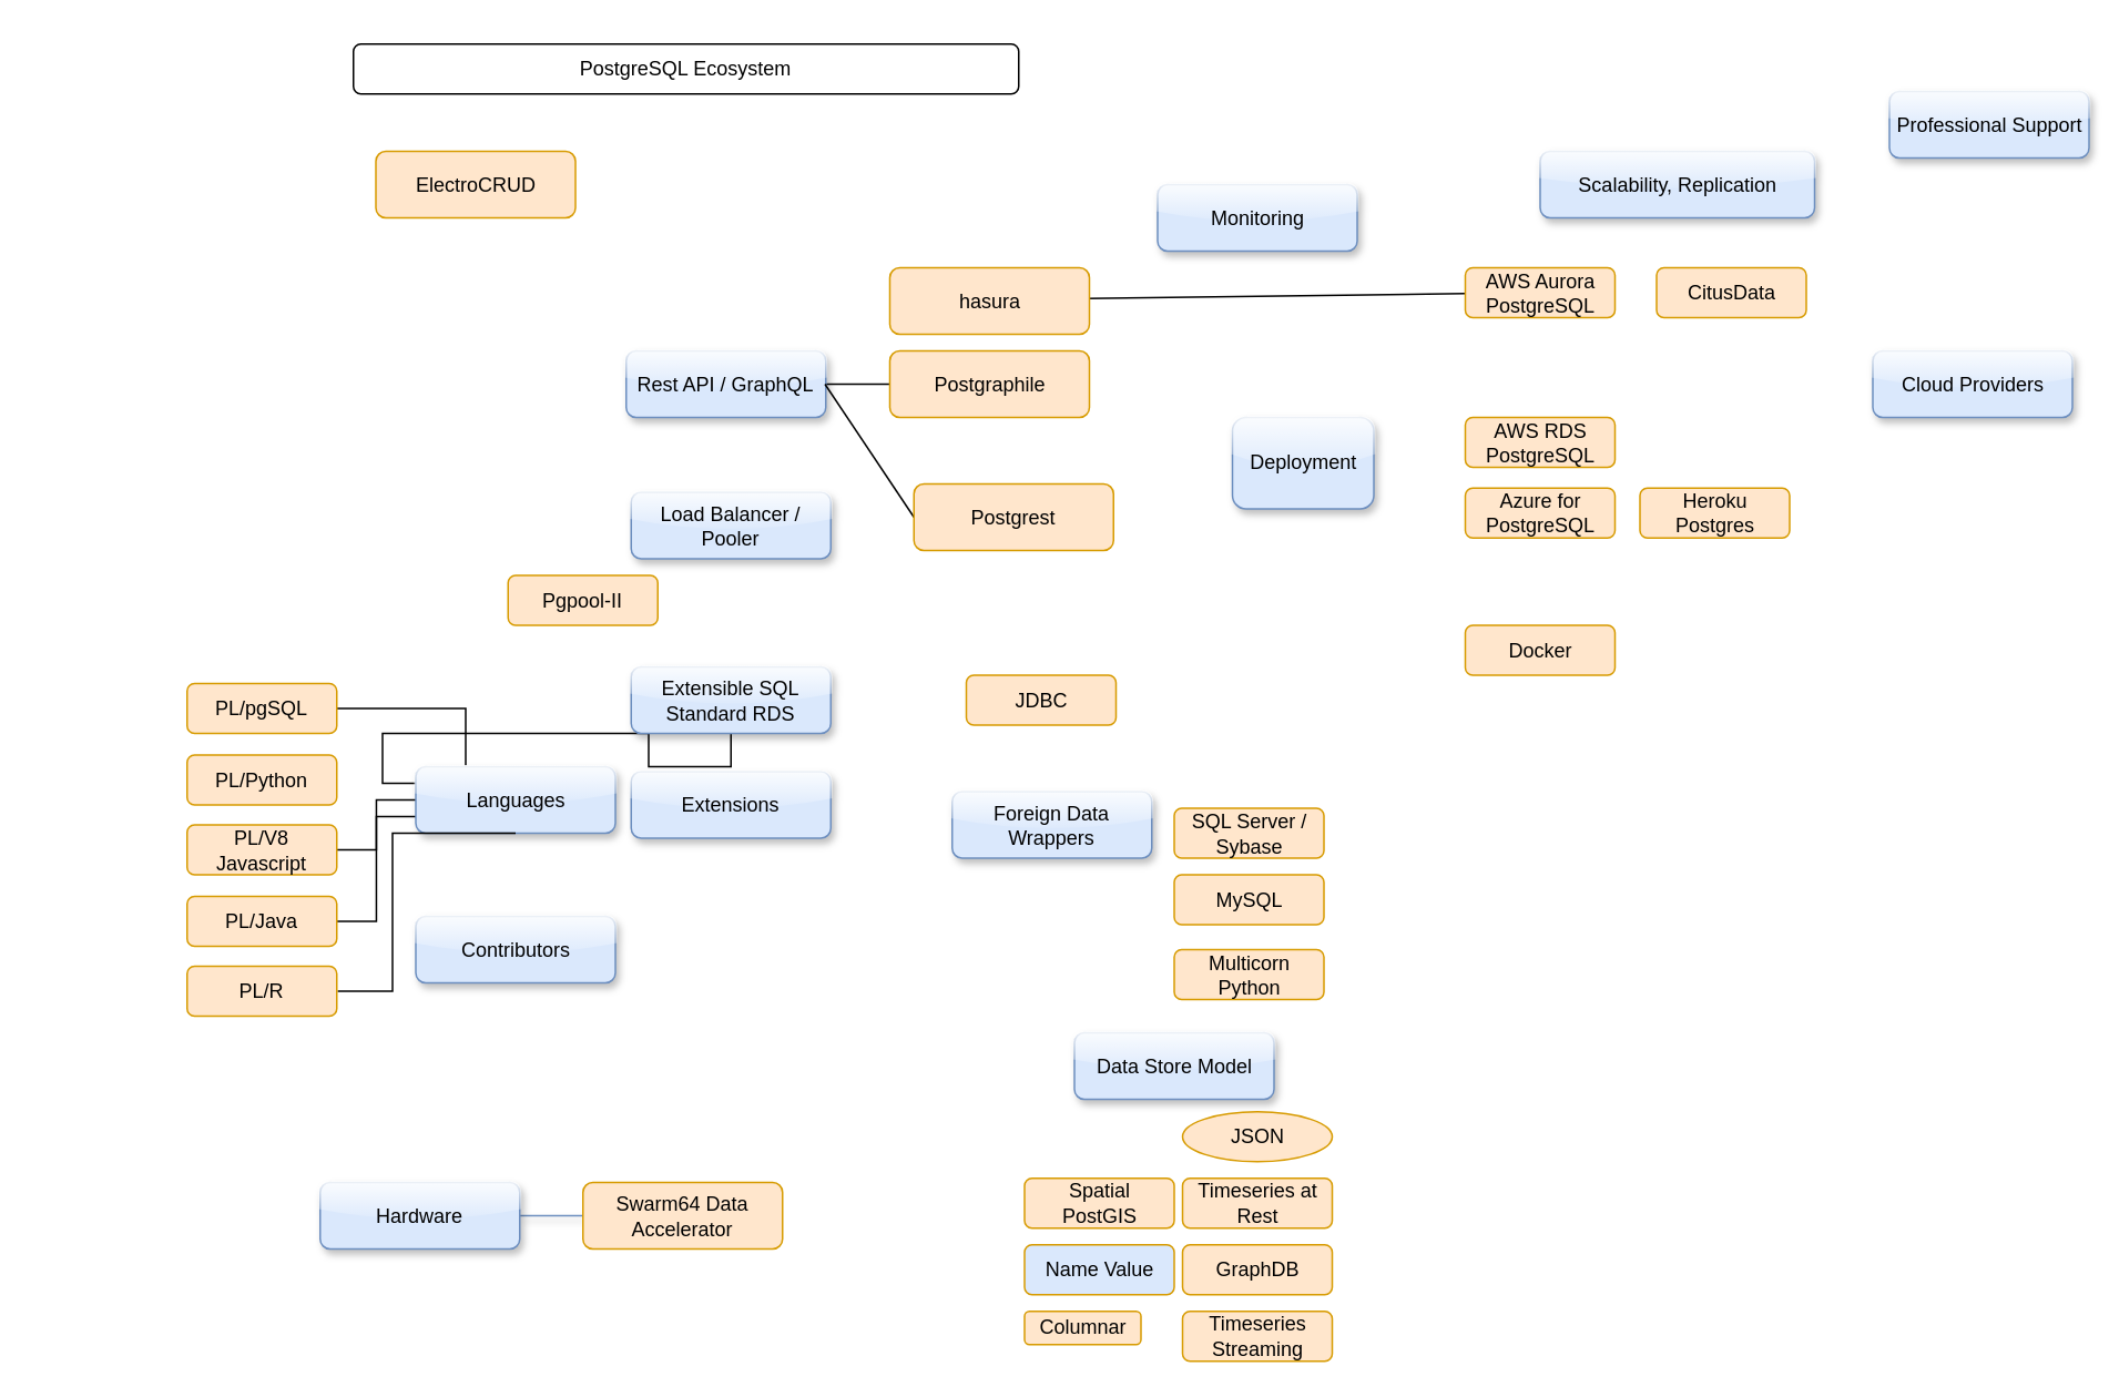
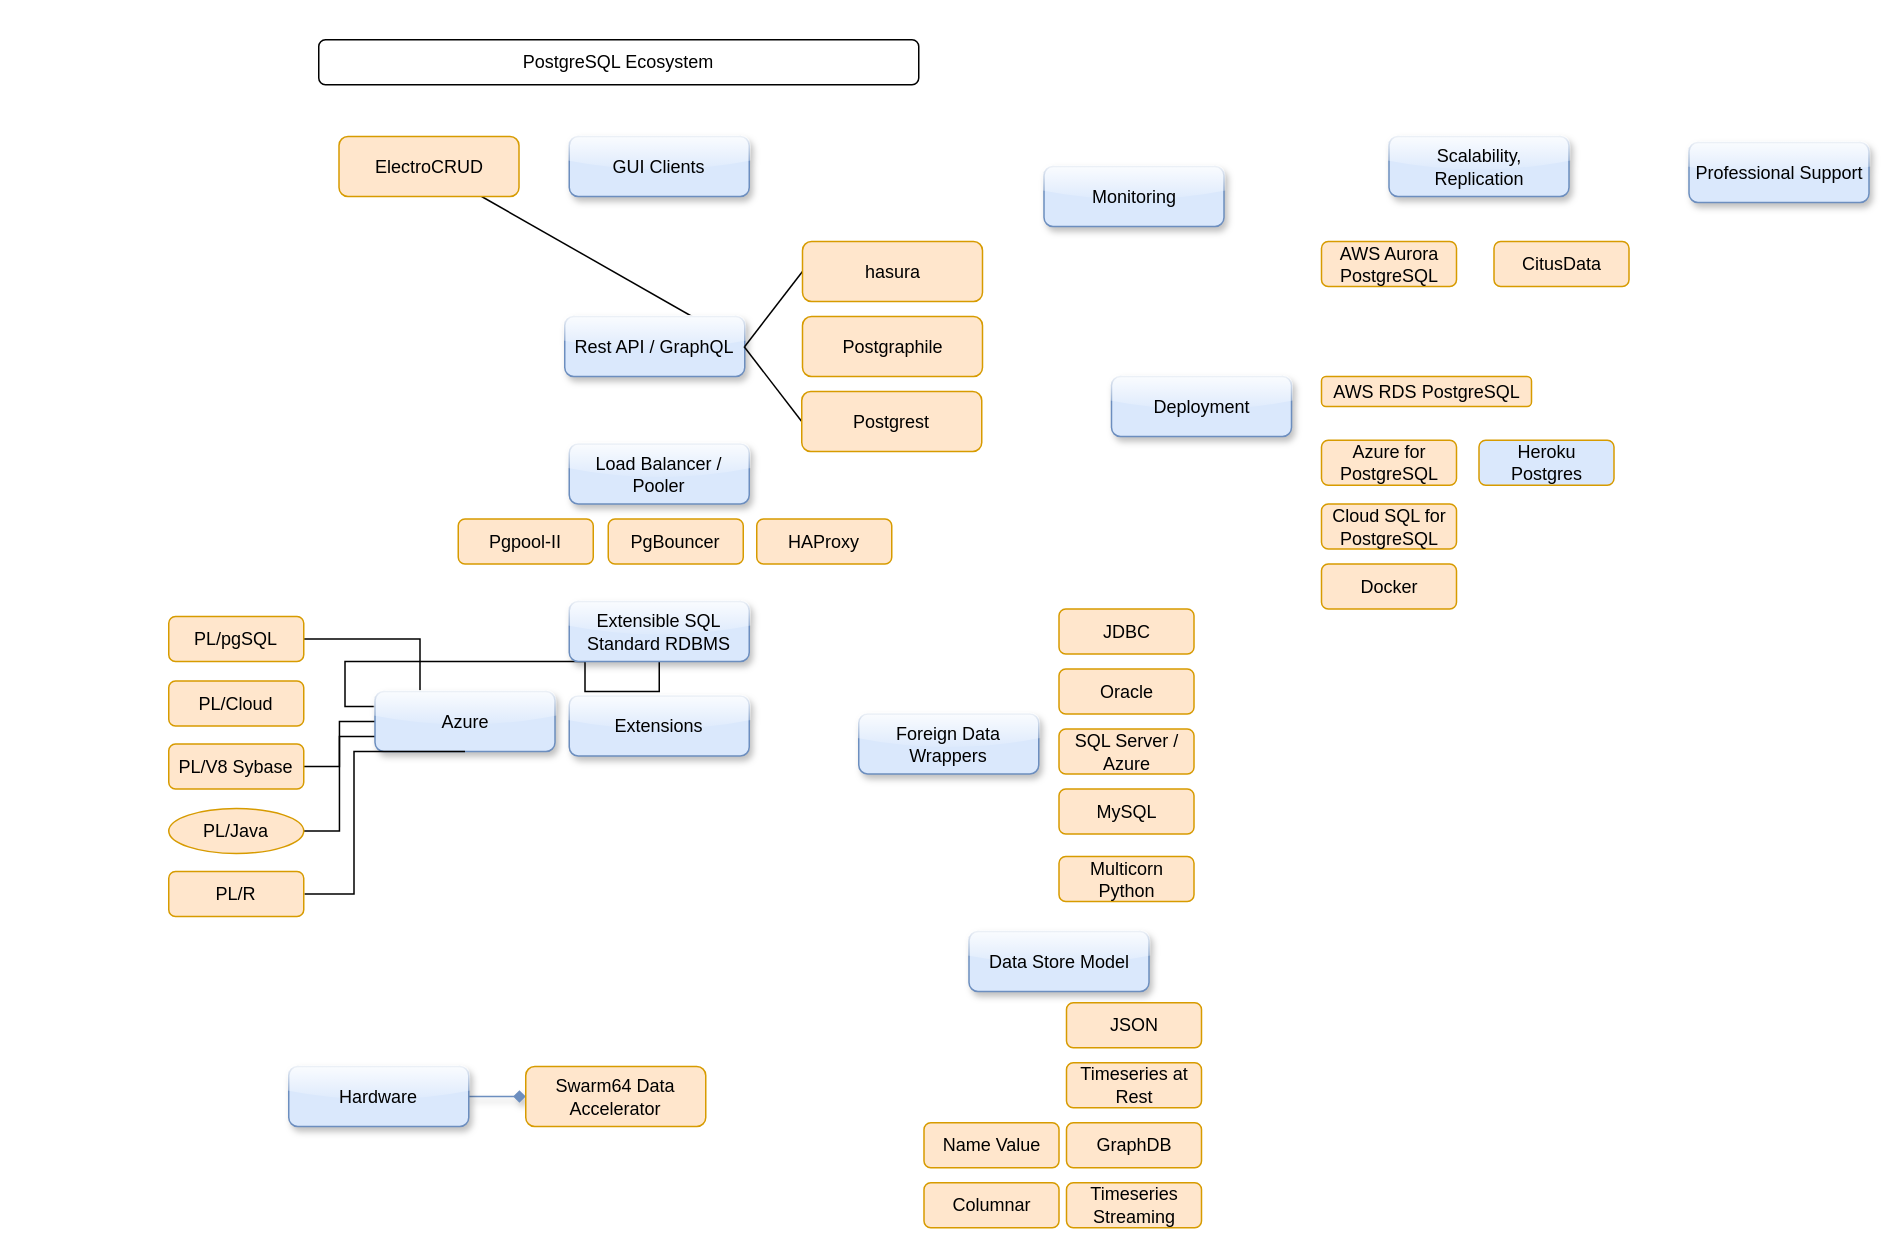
- <mxCell id="18" value="Professional Support" style="rounded=1;whiteSpace=wrap;html=1;shadow=1;strokeColor=#6c8ebf;fillColor=#dae8fc;glass=1;" parent="1" vertex="1"><mxGeometry x="1135.5" y="54.5" width="120" height="40" as="geometry" /></mxCell>
+ <mxCell id="18" value="Professional Support" style="rounded=1;whiteSpace=wrap;html=1;shadow=1;strokeColor=#6c8ebf;fillColor=#dae8fc;glass=1;" parent="1" vertex="1"><mxGeometry x="1125.5" y="94.5" width="120" height="40" as="geometry" /></mxCell>
+ <mxCell id="16" value="GUI Clients" style="rounded=1;whiteSpace=wrap;html=1;shadow=1;strokeColor=#6c8ebf;fillColor=#dae8fc;glass=1;" parent="1" vertex="1"><mxGeometry x="379" y="90.5" width="120" height="40" as="geometry" /></mxCell>
- <mxCell id="12" value="Scalability, Replication" style="rounded=1;whiteSpace=wrap;html=1;shadow=1;strokeColor=#6c8ebf;fillColor=#dae8fc;glass=1;" parent="1" vertex="1"><mxGeometry x="925.5" y="90.5" width="165" height="40" as="geometry" /></mxCell>
+ <mxCell id="12" value="Scalability, Replication" style="rounded=1;whiteSpace=wrap;html=1;shadow=1;strokeColor=#6c8ebf;fillColor=#dae8fc;glass=1;" parent="1" vertex="1"><mxGeometry x="925.5" y="90.5" width="120" height="40" as="geometry" /></mxCell>
- <mxCell id="25" style="edgeStyle=none;rounded=0;orthogonalLoop=1;jettySize=auto;html=1;exitX=0;exitY=0.5;exitDx=0;exitDy=0;endArrow=none;endFill=0;" parent="1" source="26" target="49" edge="1"><mxGeometry relative="1" as="geometry" /></mxCell>
+ <mxCell id="25" style="edgeStyle=none;rounded=0;orthogonalLoop=1;jettySize=auto;html=1;exitX=0;exitY=0.5;exitDx=0;exitDy=0;entryX=1;entryY=0.5;entryDx=0;entryDy=0;endArrow=none;endFill=0;" parent="1" source="26" target="15" edge="1"><mxGeometry relative="1" as="geometry" /></mxCell>
- <mxCell id="14" style="rounded=0;orthogonalLoop=1;jettySize=auto;html=1;exitX=1;exitY=0.5;exitDx=0;exitDy=0;entryX=0;entryY=0.5;entryDx=0;entryDy=0;endArrow=none;endFill=0;" parent="1" source="15" target="27" edge="1"><mxGeometry relative="1" as="geometry" /></mxCell>
+ <mxCell id="14" style="rounded=0;orthogonalLoop=1;jettySize=auto;html=1;exitX=1;exitY=0.5;exitDx=0;exitDy=0;endArrow=none;endFill=0;" parent="1" source="15" target="55" edge="1"><mxGeometry relative="1" as="geometry" /></mxCell>
- <mxCell id="19" value="Cloud Providers" style="rounded=1;whiteSpace=wrap;html=1;shadow=1;strokeColor=#6c8ebf;fillColor=#dae8fc;glass=1;" parent="1" vertex="1"><mxGeometry x="1125.5" y="210.5" width="120" height="40" as="geometry" /></mxCell>
- <mxCell id="51" value="AWS RDS PostgreSQL" style="rounded=1;whiteSpace=wrap;html=1;fillColor=#ffe6cc;strokeColor=#d79b00;flipV=1;flipH=1;" vertex="1" parent="1"><mxGeometry x="880.5" y="250.5" width="90" height="30" as="geometry" /></mxCell>
+ <mxCell id="51" value="AWS RDS PostgreSQL" style="rounded=1;whiteSpace=wrap;html=1;fillColor=#ffe6cc;strokeColor=#d79b00;flipV=1;flipH=1;" vertex="1" parent="1"><mxGeometry x="880.5" y="250.5" width="140" height="20" as="geometry" /></mxCell>
- <mxCell id="10" value="Deployment" style="rounded=1;whiteSpace=wrap;html=1;shadow=1;strokeColor=#6c8ebf;fillColor=#dae8fc;glass=1;" parent="1" vertex="1"><mxGeometry x="740.5" y="250.5" width="85" height="55" as="geometry" /></mxCell>
+ <mxCell id="10" value="Deployment" style="rounded=1;whiteSpace=wrap;html=1;shadow=1;strokeColor=#6c8ebf;fillColor=#dae8fc;glass=1;" parent="1" vertex="1"><mxGeometry x="740.5" y="250.5" width="120" height="40" as="geometry" /></mxCell>
- <mxCell id="56" value="Heroku Postgres" style="rounded=1;whiteSpace=wrap;html=1;fillColor=#ffe6cc;strokeColor=#d79b00;flipV=1;flipH=1;" vertex="1" parent="1"><mxGeometry x="985.5" y="293" width="90" height="30" as="geometry" /></mxCell>
+ <mxCell id="56" value="Heroku Postgres" style="rounded=1;whiteSpace=wrap;html=1;fillColor=#dae8fc;strokeColor=#d79b00;flipV=1;flipH=1;" vertex="1" parent="1"><mxGeometry x="985.5" y="293" width="90" height="30" as="geometry" /></mxCell>
- <mxCell id="24" value="Postgrest" style="rounded=1;whiteSpace=wrap;html=1;fillColor=#ffe6cc;strokeColor=#d79b00;" parent="1" vertex="1"><mxGeometry x="549" y="290.5" width="120" height="40" as="geometry" /></mxCell>
+ <mxCell id="24" value="Postgrest" style="rounded=1;whiteSpace=wrap;html=1;fillColor=#ffe6cc;strokeColor=#d79b00;" parent="1" vertex="1"><mxGeometry x="534" y="260.5" width="120" height="40" as="geometry" /></mxCell>
+ <mxCell id="53" value="Cloud SQL for PostgreSQL" style="rounded=1;whiteSpace=wrap;html=1;fillColor=#ffe6cc;strokeColor=#d79b00;flipV=1;flipH=1;" vertex="1" parent="1"><mxGeometry x="880.5" y="335.5" width="90" height="30" as="geometry" /></mxCell>
+ <mxCell id="58" value="PgBouncer" style="rounded=1;whiteSpace=wrap;html=1;fillColor=#ffe6cc;strokeColor=#d79b00;flipV=1;flipH=1;" vertex="1" parent="1"><mxGeometry x="405" y="345.5" width="90" height="30" as="geometry" /></mxCell>
+ <mxCell id="59" value="HAProxy" style="rounded=1;whiteSpace=wrap;html=1;fillColor=#ffe6cc;strokeColor=#d79b00;flipV=1;flipH=1;" vertex="1" parent="1"><mxGeometry x="504" y="345.5" width="90" height="30" as="geometry" /></mxCell>
- <mxCell id="20" value="Extensible SQL Standard RDS" style="rounded=1;whiteSpace=wrap;html=1;shadow=1;strokeColor=#6c8ebf;fillColor=#dae8fc;glass=1;" parent="1" vertex="1"><mxGeometry x="379" y="400.5" width="120" height="40" as="geometry" /></mxCell>
+ <mxCell id="20" value="Extensible SQL Standard RDBMS" style="rounded=1;whiteSpace=wrap;html=1;shadow=1;strokeColor=#6c8ebf;fillColor=#dae8fc;glass=1;" parent="1" vertex="1"><mxGeometry x="379" y="400.5" width="120" height="40" as="geometry" /></mxCell>
- <mxCell id="37" value="JDBC" style="rounded=1;whiteSpace=wrap;html=1;fillColor=#ffe6cc;strokeColor=#d79b00;flipV=1;flipH=1;" vertex="1" parent="1"><mxGeometry x="580.5" y="405.5" width="90" height="30" as="geometry" /></mxCell>
+ <mxCell id="37" value="JDBC" style="rounded=1;whiteSpace=wrap;html=1;fillColor=#ffe6cc;strokeColor=#d79b00;flipV=1;flipH=1;" vertex="1" parent="1"><mxGeometry x="705.5" y="405.5" width="90" height="30" as="geometry" /></mxCell>
+ <mxCell id="38" value="Oracle" style="rounded=1;whiteSpace=wrap;html=1;fillColor=#ffe6cc;strokeColor=#d79b00;flipV=1;flipH=1;" vertex="1" parent="1"><mxGeometry x="705.5" y="445.5" width="90" height="30" as="geometry" /></mxCell>
- <mxCell id="32" value="PL/Python" style="rounded=1;whiteSpace=wrap;html=1;fillColor=#ffe6cc;strokeColor=#d79b00;" vertex="1" parent="1"><mxGeometry x="112" y="453.5" width="90" height="30" as="geometry" /></mxCell>
+ <mxCell id="32" value="PL/Cloud" style="rounded=1;whiteSpace=wrap;html=1;fillColor=#ffe6cc;strokeColor=#d79b00;" vertex="1" parent="1"><mxGeometry x="112" y="453.5" width="90" height="30" as="geometry" /></mxCell>
- <mxCell id="6" value="Languages" style="rounded=1;whiteSpace=wrap;html=1;shadow=1;strokeColor=#6c8ebf;fillColor=#dae8fc;glass=1;" parent="1" vertex="1"><mxGeometry x="249.5" y="460.5" width="120" height="40" as="geometry" /></mxCell>
+ <mxCell id="6" value="Azure" style="rounded=1;whiteSpace=wrap;html=1;shadow=1;strokeColor=#6c8ebf;fillColor=#dae8fc;glass=1;" parent="1" vertex="1"><mxGeometry x="249.5" y="460.5" width="120" height="40" as="geometry" /></mxCell>
- <mxCell id="39" value="SQL Server / Sybase" style="rounded=1;whiteSpace=wrap;html=1;fillColor=#ffe6cc;strokeColor=#d79b00;flipV=1;flipH=1;" vertex="1" parent="1"><mxGeometry x="705.5" y="485.5" width="90" height="30" as="geometry" /></mxCell>
+ <mxCell id="39" value="SQL Server / Azure" style="rounded=1;whiteSpace=wrap;html=1;fillColor=#ffe6cc;strokeColor=#d79b00;flipV=1;flipH=1;" vertex="1" parent="1"><mxGeometry x="705.5" y="485.5" width="90" height="30" as="geometry" /></mxCell>
- <mxCell id="35" value="PL/V8 Javascript" style="rounded=1;whiteSpace=wrap;html=1;fillColor=#ffe6cc;strokeColor=#d79b00;" vertex="1" parent="1"><mxGeometry x="112" y="495.5" width="90" height="30" as="geometry" /></mxCell>
+ <mxCell id="35" value="PL/V8 Sybase" style="rounded=1;whiteSpace=wrap;html=1;fillColor=#ffe6cc;strokeColor=#d79b00;" vertex="1" parent="1"><mxGeometry x="112" y="495.5" width="90" height="30" as="geometry" /></mxCell>
- <mxCell id="36" value="PL/Java" style="rounded=1;whiteSpace=wrap;html=1;fillColor=#ffe6cc;strokeColor=#d79b00;" vertex="1" parent="1"><mxGeometry x="112" y="538.5" width="90" height="30" as="geometry" /></mxCell>
+ <mxCell id="36" value="PL/Java" style="ellipse;whiteSpace=wrap;html=1;fillColor=#ffe6cc;strokeColor=#d79b00;" vertex="1" parent="1"><mxGeometry x="112" y="538.5" width="90" height="30" as="geometry" /></mxCell>
- <mxCell id="17" value="Contributors" style="rounded=1;whiteSpace=wrap;html=1;shadow=1;strokeColor=#6c8ebf;fillColor=#dae8fc;glass=1;" parent="1" vertex="1"><mxGeometry x="249.5" y="550.5" width="120" height="40" as="geometry" /></mxCell>
- <mxCell id="42" value="JSON" style="ellipse;whiteSpace=wrap;html=1;fillColor=#ffe6cc;strokeColor=#d79b00;flipV=1;flipH=1;" vertex="1" parent="1"><mxGeometry x="710.5" y="668" width="90" height="30" as="geometry" /></mxCell>
+ <mxCell id="42" value="JSON" style="rounded=1;whiteSpace=wrap;html=1;fillColor=#ffe6cc;strokeColor=#d79b00;flipV=1;flipH=1;" vertex="1" parent="1"><mxGeometry x="710.5" y="668" width="90" height="30" as="geometry" /></mxCell>
- <mxCell id="47" value="Spatial &lt;br&gt;PostGIS" style="rounded=1;whiteSpace=wrap;html=1;fillColor=#ffe6cc;strokeColor=#d79b00;flipV=1;flipH=1;" vertex="1" parent="1"><mxGeometry x="615.5" y="708" width="90" height="30" as="geometry" /></mxCell>
- <mxCell id="21" value="" style="edgeStyle=none;rounded=1;orthogonalLoop=1;jettySize=auto;html=1;endArrow=none;entryX=0;entryY=0.5;entryDx=0;entryDy=0;shadow=1;fontSize=12;strokeColor=#6c8ebf;fillColor=#dae8fc;glass=1;" parent="1" source="22" target="28" edge="1"><mxGeometry relative="1" as="geometry"><mxPoint x="395.5" y="730.5" as="targetPoint" /></mxGeometry></mxCell>
+ <mxCell id="21" value="" style="edgeStyle=none;rounded=1;orthogonalLoop=1;jettySize=auto;html=1;endArrow=diamond;entryX=0;entryY=0.5;entryDx=0;entryDy=0;shadow=1;fontSize=12;strokeColor=#6c8ebf;fillColor=#dae8fc;glass=1;" parent="1" source="22" target="28" edge="1"><mxGeometry relative="1" as="geometry"><mxPoint x="395.5" y="730.5" as="targetPoint" /></mxGeometry></mxCell>
- <mxCell id="50" value="Name Value" style="rounded=1;whiteSpace=wrap;html=1;fillColor=#dae8fc;strokeColor=#d79b00;flipV=1;flipH=1;" vertex="1" parent="1"><mxGeometry x="615.5" y="748" width="90" height="30" as="geometry" /></mxCell>
+ <mxCell id="50" value="Name Value" style="rounded=1;whiteSpace=wrap;html=1;fillColor=#ffe6cc;strokeColor=#d79b00;flipV=1;flipH=1;" vertex="1" parent="1"><mxGeometry x="615.5" y="748" width="90" height="30" as="geometry" /></mxCell>
- <mxCell id="46" value="Columnar" style="rounded=1;whiteSpace=wrap;html=1;fillColor=#ffe6cc;strokeColor=#d79b00;flipV=1;flipH=1;" vertex="1" parent="1"><mxGeometry x="615.5" y="788" width="70" height="20" as="geometry" /></mxCell>
+ <mxCell id="46" value="Columnar" style="rounded=1;whiteSpace=wrap;html=1;fillColor=#ffe6cc;strokeColor=#d79b00;flipV=1;flipH=1;" vertex="1" parent="1"><mxGeometry x="615.5" y="788" width="90" height="30" as="geometry" /></mxCell>
